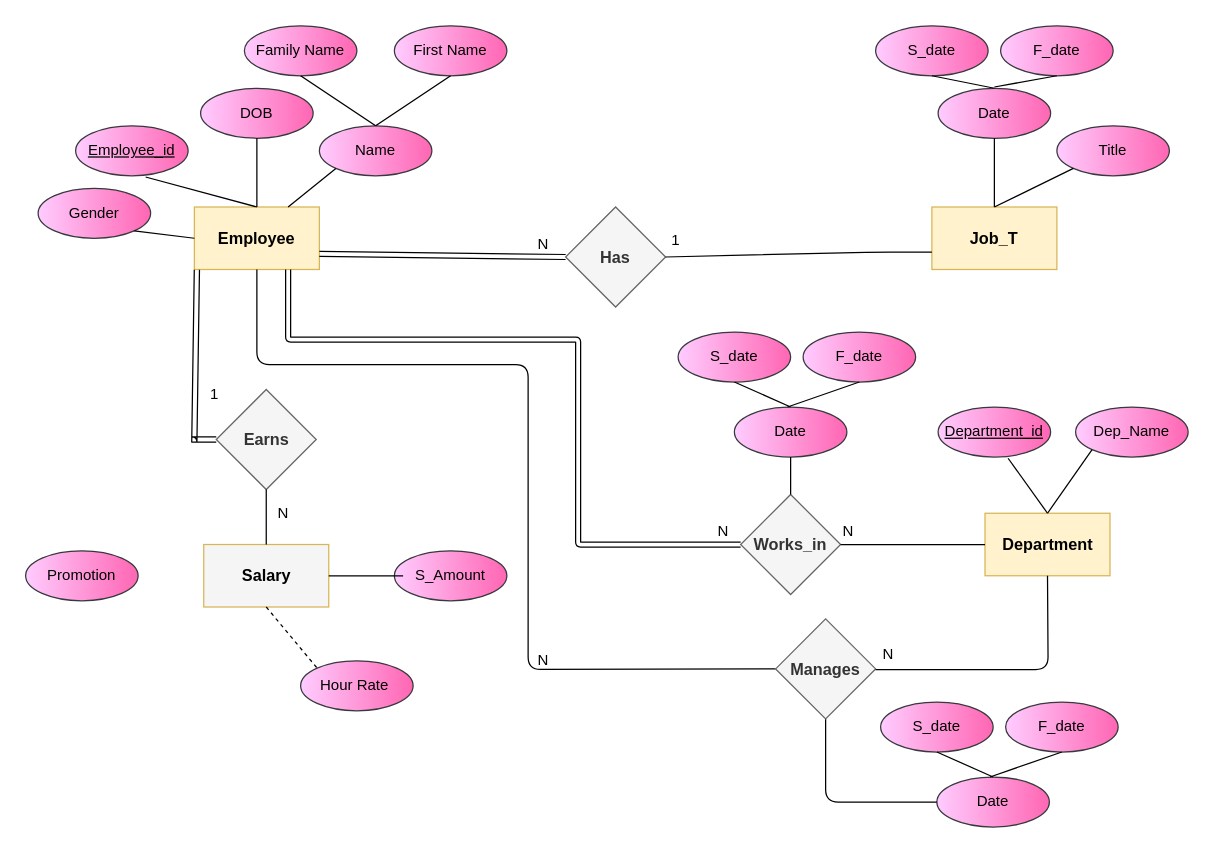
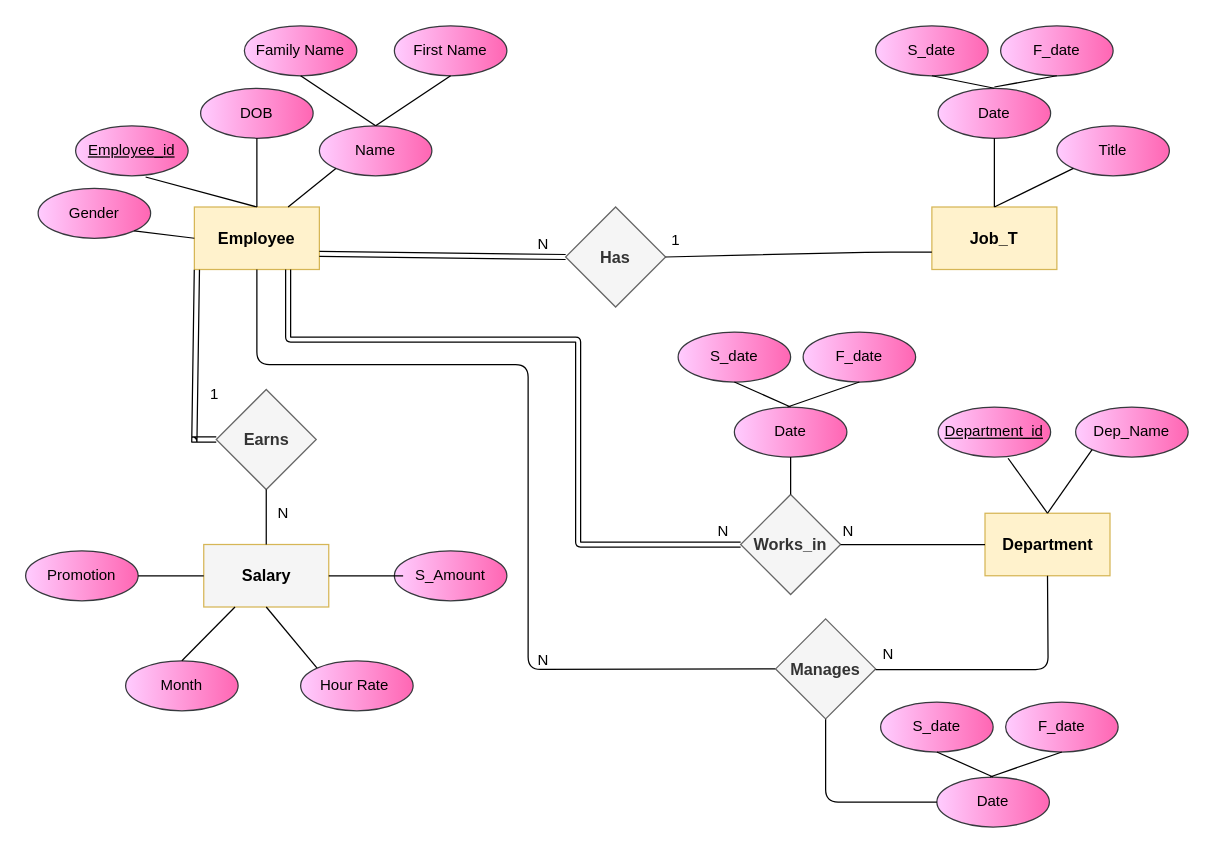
+ <mxCell id="39" value="" style="endArrow=none;html=1;entryX=1;entryY=0.5;entryDx=0;entryDy=0;exitX=0;exitY=0.5;exitDx=0;exitDy=0;" parent="1" source="35" target="37" edge="1"><mxGeometry width="50" height="50" relative="1" as="geometry"><mxPoint x="272.5" y="465" as="sourcePoint" /><mxPoint x="322.5" y="445" as="targetPoint" /></mxGeometry></mxCell>
+ <mxCell id="42" value="" style="endArrow=none;html=1;exitX=0.5;exitY=0;exitDx=0;exitDy=0;entryX=0.25;entryY=1;entryDx=0;entryDy=0;" parent="1" source="40" edge="1" target="35"><mxGeometry width="50" height="50" relative="1" as="geometry"><mxPoint x="222.5" y="598" as="sourcePoint" /><mxPoint x="212" y="541" as="targetPoint" /></mxGeometry></mxCell>
- <mxCell id="41" value="" style="endArrow=none;html=1;entryX=0;entryY=0;entryDx=0;entryDy=0;exitX=0.5;exitY=1;exitDx=0;exitDy=0;dashed=1;" parent="1" source="35" target="69" edge="1"><mxGeometry width="50" height="50" relative="1" as="geometry"><mxPoint x="212.5" y="588" as="sourcePoint" /><mxPoint x="264.34" y="526.995" as="targetPoint" /></mxGeometry></mxCell>
+ <mxCell id="41" value="" style="endArrow=none;html=1;entryX=0;entryY=0;entryDx=0;entryDy=0;exitX=0.5;exitY=1;exitDx=0;exitDy=0;" parent="1" source="35" target="69" edge="1"><mxGeometry width="50" height="50" relative="1" as="geometry"><mxPoint x="212.5" y="588" as="sourcePoint" /><mxPoint x="264.34" y="526.995" as="targetPoint" /></mxGeometry></mxCell>
+ <mxCell id="40" value="Month" style="ellipse;whiteSpace=wrap;html=1;fillColor=#FF66B3;strokeColor=#36393d;gradientColor=#FFCCFF;gradientDirection=west;" parent="1" vertex="1"><mxGeometry x="100" y="528" width="90" height="40" as="geometry" /></mxCell>
